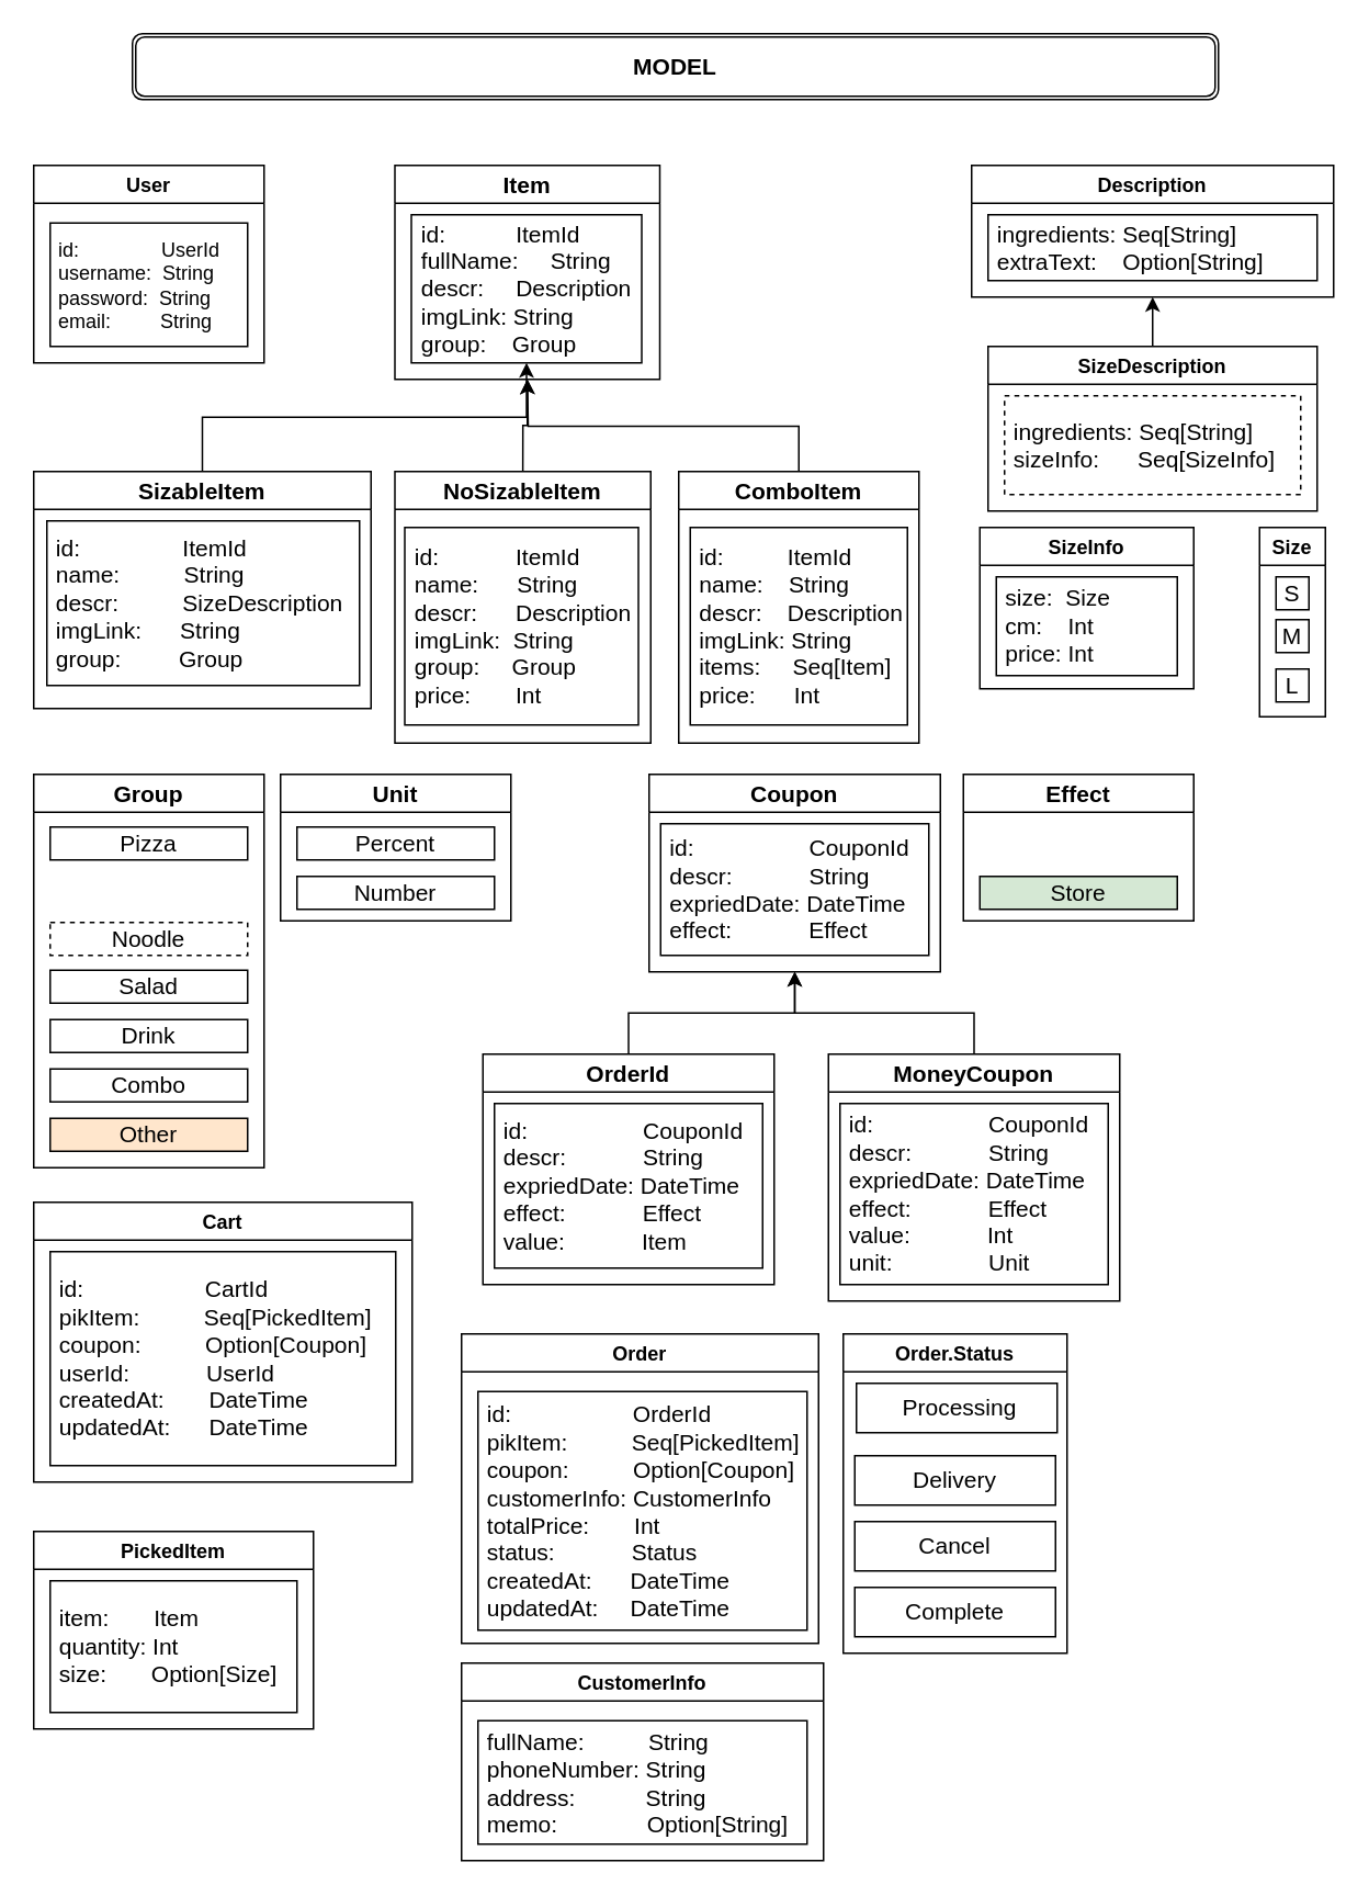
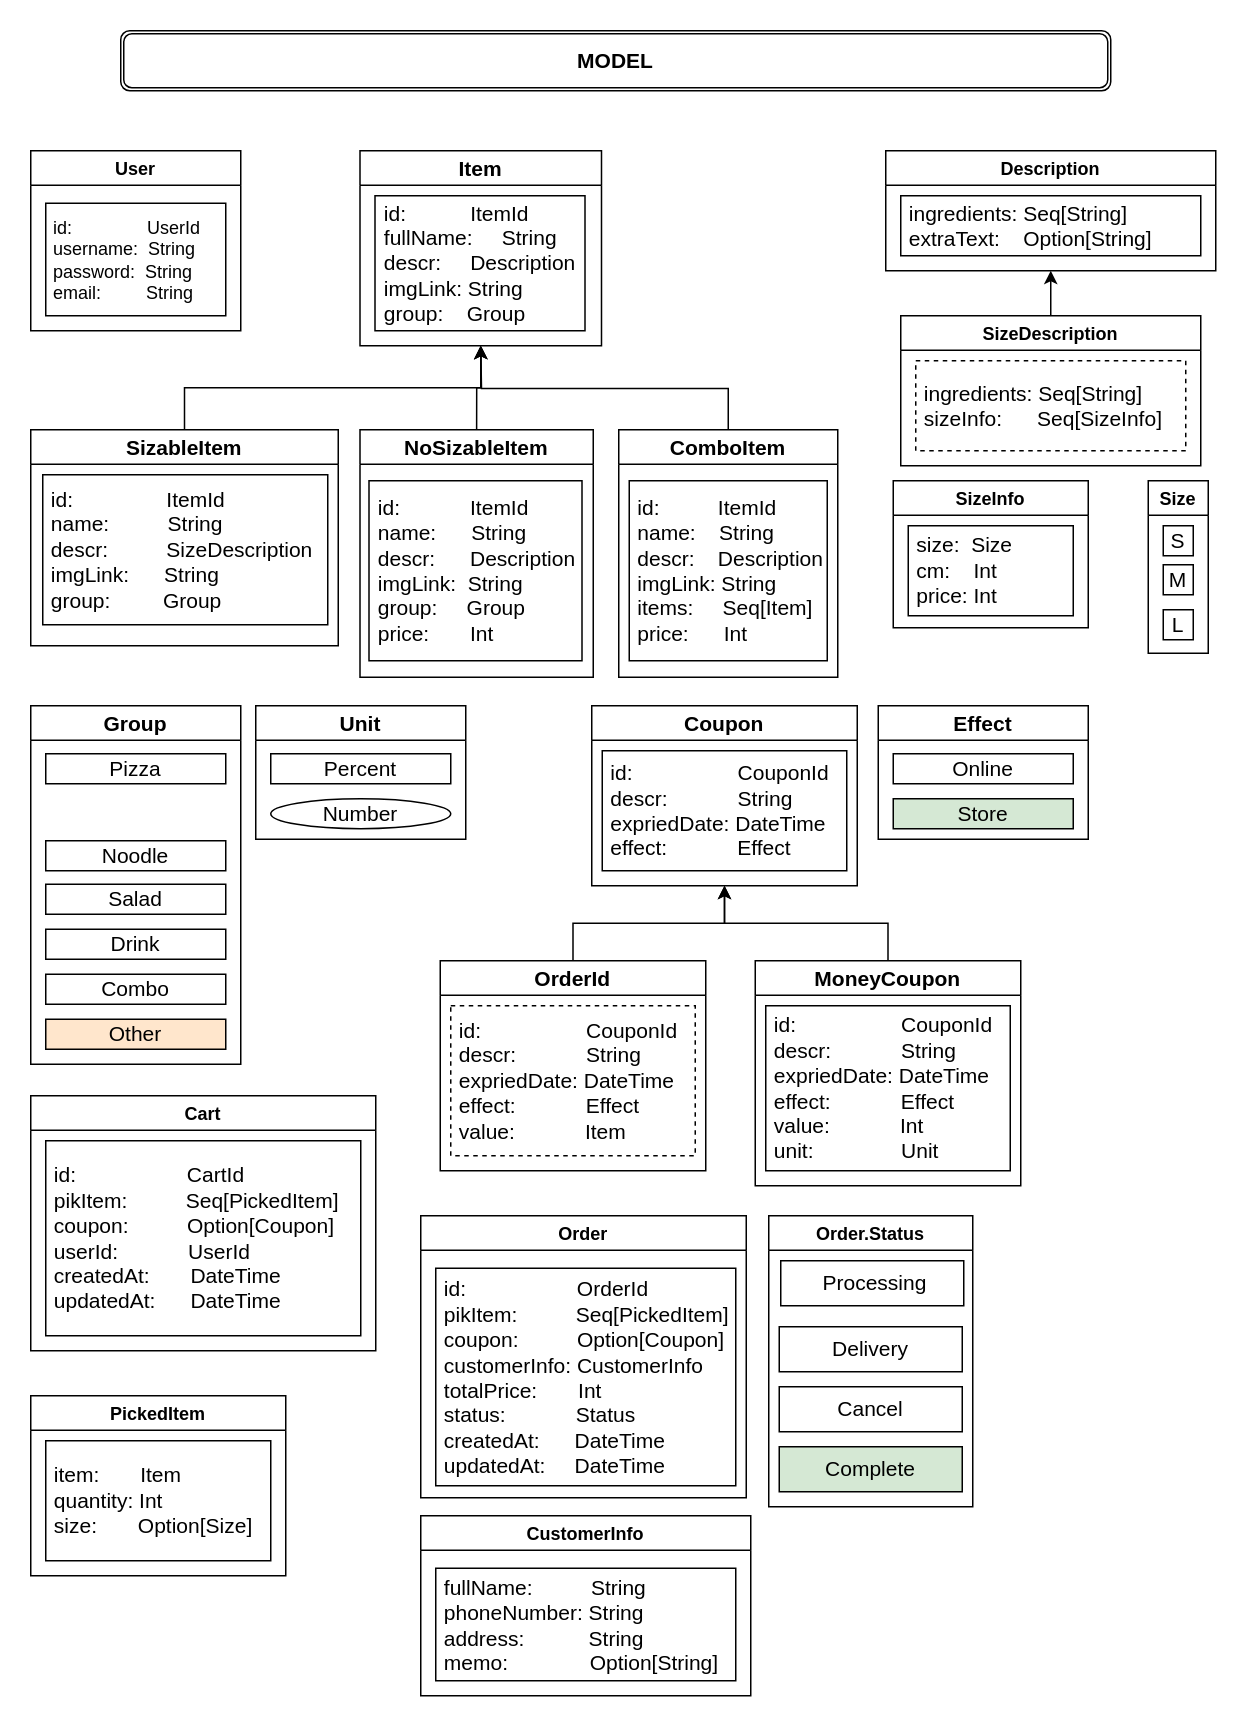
- <mxCell id="30" style="edgeStyle=orthogonalEdgeStyle;rounded=0;orthogonalLoop=1;jettySize=auto;html=1;exitX=0.5;exitY=0;exitDx=0;exitDy=0;fontSize=14;" parent="1" source="31" target="5" edge="1"><mxGeometry relative="1" as="geometry" /></mxCell>
+ <mxCell id="30" style="edgeStyle=orthogonalEdgeStyle;rounded=0;orthogonalLoop=1;jettySize=auto;html=1;exitX=0.5;exitY=0;exitDx=0;exitDy=0;entryX=0.5;entryY=1;entryDx=0;entryDy=0;fontSize=14;" parent="1" source="31" target="4" edge="1"><mxGeometry relative="1" as="geometry" /></mxCell>
+ <mxCell id="25" value="Online" style="whiteSpace=wrap;html=1;fontSize=14;" parent="24" vertex="1"><mxGeometry x="10" y="32" width="120" height="20" as="geometry" /></mxCell>
- <mxCell id="29" value="Number" style="whiteSpace=wrap;html=1;fontSize=14;" parent="27" vertex="1"><mxGeometry x="10" y="62" width="120" height="20" as="geometry" /></mxCell>
+ <mxCell id="29" value="Number" style="ellipse;whiteSpace=wrap;html=1;fontSize=14;" parent="27" vertex="1"><mxGeometry x="10" y="62" width="120" height="20" as="geometry" /></mxCell>
- <mxCell id="19" value="Noodle" style="whiteSpace=wrap;html=1;fontSize=14;dashed=1;" parent="17" vertex="1"><mxGeometry x="10" y="90" width="120" height="20" as="geometry" /></mxCell>
+ <mxCell id="19" value="Noodle" style="whiteSpace=wrap;html=1;fontSize=14;" parent="17" vertex="1"><mxGeometry x="10" y="90" width="120" height="20" as="geometry" /></mxCell>
- <mxCell id="43" value="&amp;nbsp;id:&amp;nbsp; &amp;nbsp; &amp;nbsp; &amp;nbsp; &amp;nbsp; &amp;nbsp; &amp;nbsp; &amp;nbsp; &amp;nbsp; CouponId&lt;br&gt;&amp;nbsp;descr:&amp;nbsp; &amp;nbsp; &amp;nbsp; &amp;nbsp; &amp;nbsp; &amp;nbsp; String&lt;br&gt;&amp;nbsp;expriedDate: DateTime&lt;br&gt;&amp;nbsp;effect:&amp;nbsp; &amp;nbsp; &amp;nbsp; &amp;nbsp; &amp;nbsp; &amp;nbsp; Effect&lt;br&gt;&amp;nbsp;value:&amp;nbsp; &amp;nbsp; &amp;nbsp; &amp;nbsp; &amp;nbsp; &amp;nbsp; Item" style="rounded=0;whiteSpace=wrap;html=1;fontSize=14;align=left;" parent="42" vertex="1"><mxGeometry x="7" y="30" width="163" height="100" as="geometry" /></mxCell>
+ <mxCell id="43" value="&amp;nbsp;id:&amp;nbsp; &amp;nbsp; &amp;nbsp; &amp;nbsp; &amp;nbsp; &amp;nbsp; &amp;nbsp; &amp;nbsp; &amp;nbsp; CouponId&lt;br&gt;&amp;nbsp;descr:&amp;nbsp; &amp;nbsp; &amp;nbsp; &amp;nbsp; &amp;nbsp; &amp;nbsp; String&lt;br&gt;&amp;nbsp;expriedDate: DateTime&lt;br&gt;&amp;nbsp;effect:&amp;nbsp; &amp;nbsp; &amp;nbsp; &amp;nbsp; &amp;nbsp; &amp;nbsp; Effect&lt;br&gt;&amp;nbsp;value:&amp;nbsp; &amp;nbsp; &amp;nbsp; &amp;nbsp; &amp;nbsp; &amp;nbsp; Item" style="rounded=0;whiteSpace=wrap;html=1;fontSize=14;align=left;dashed=1;" parent="42" vertex="1"><mxGeometry x="7" y="30" width="163" height="100" as="geometry" /></mxCell>
- <mxCell id="57" value="&lt;span style=&quot;font-size: 14px&quot;&gt;Complete&lt;/span&gt;" style="rounded=0;whiteSpace=wrap;html=1;align=center;" parent="53" vertex="1"><mxGeometry x="7" y="154" width="122" height="30" as="geometry" /></mxCell>
+ <mxCell id="57" value="&lt;span style=&quot;font-size: 14px&quot;&gt;Complete&lt;/span&gt;" style="rounded=0;whiteSpace=wrap;html=1;align=center;fillColor=#d5e8d4;" parent="53" vertex="1"><mxGeometry x="7" y="154" width="122" height="30" as="geometry" /></mxCell>
